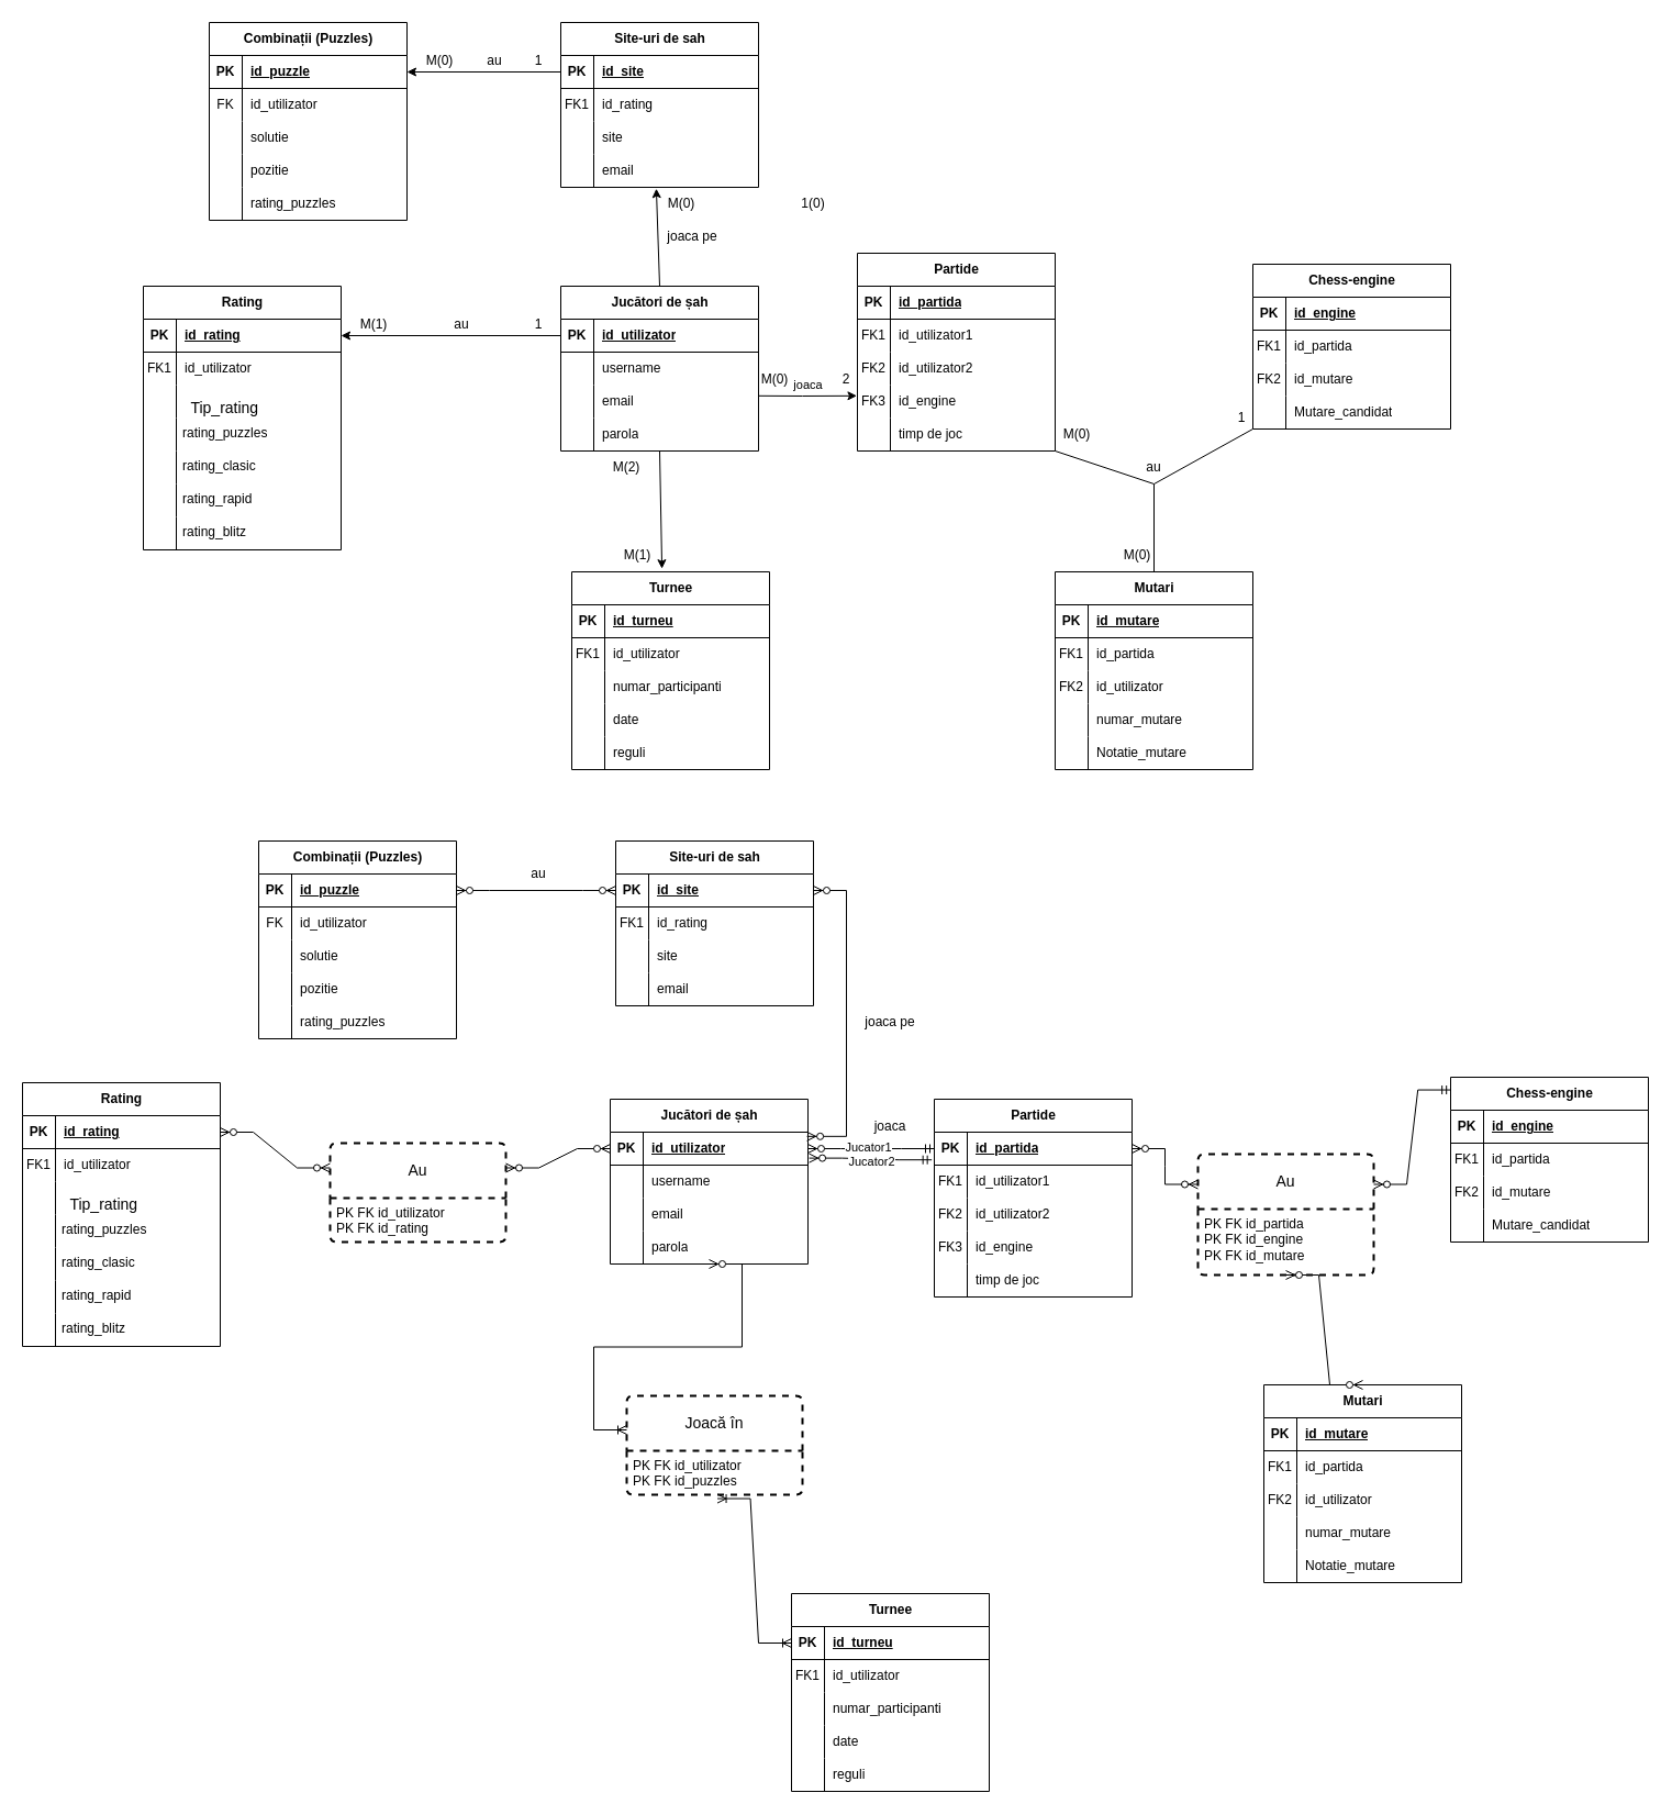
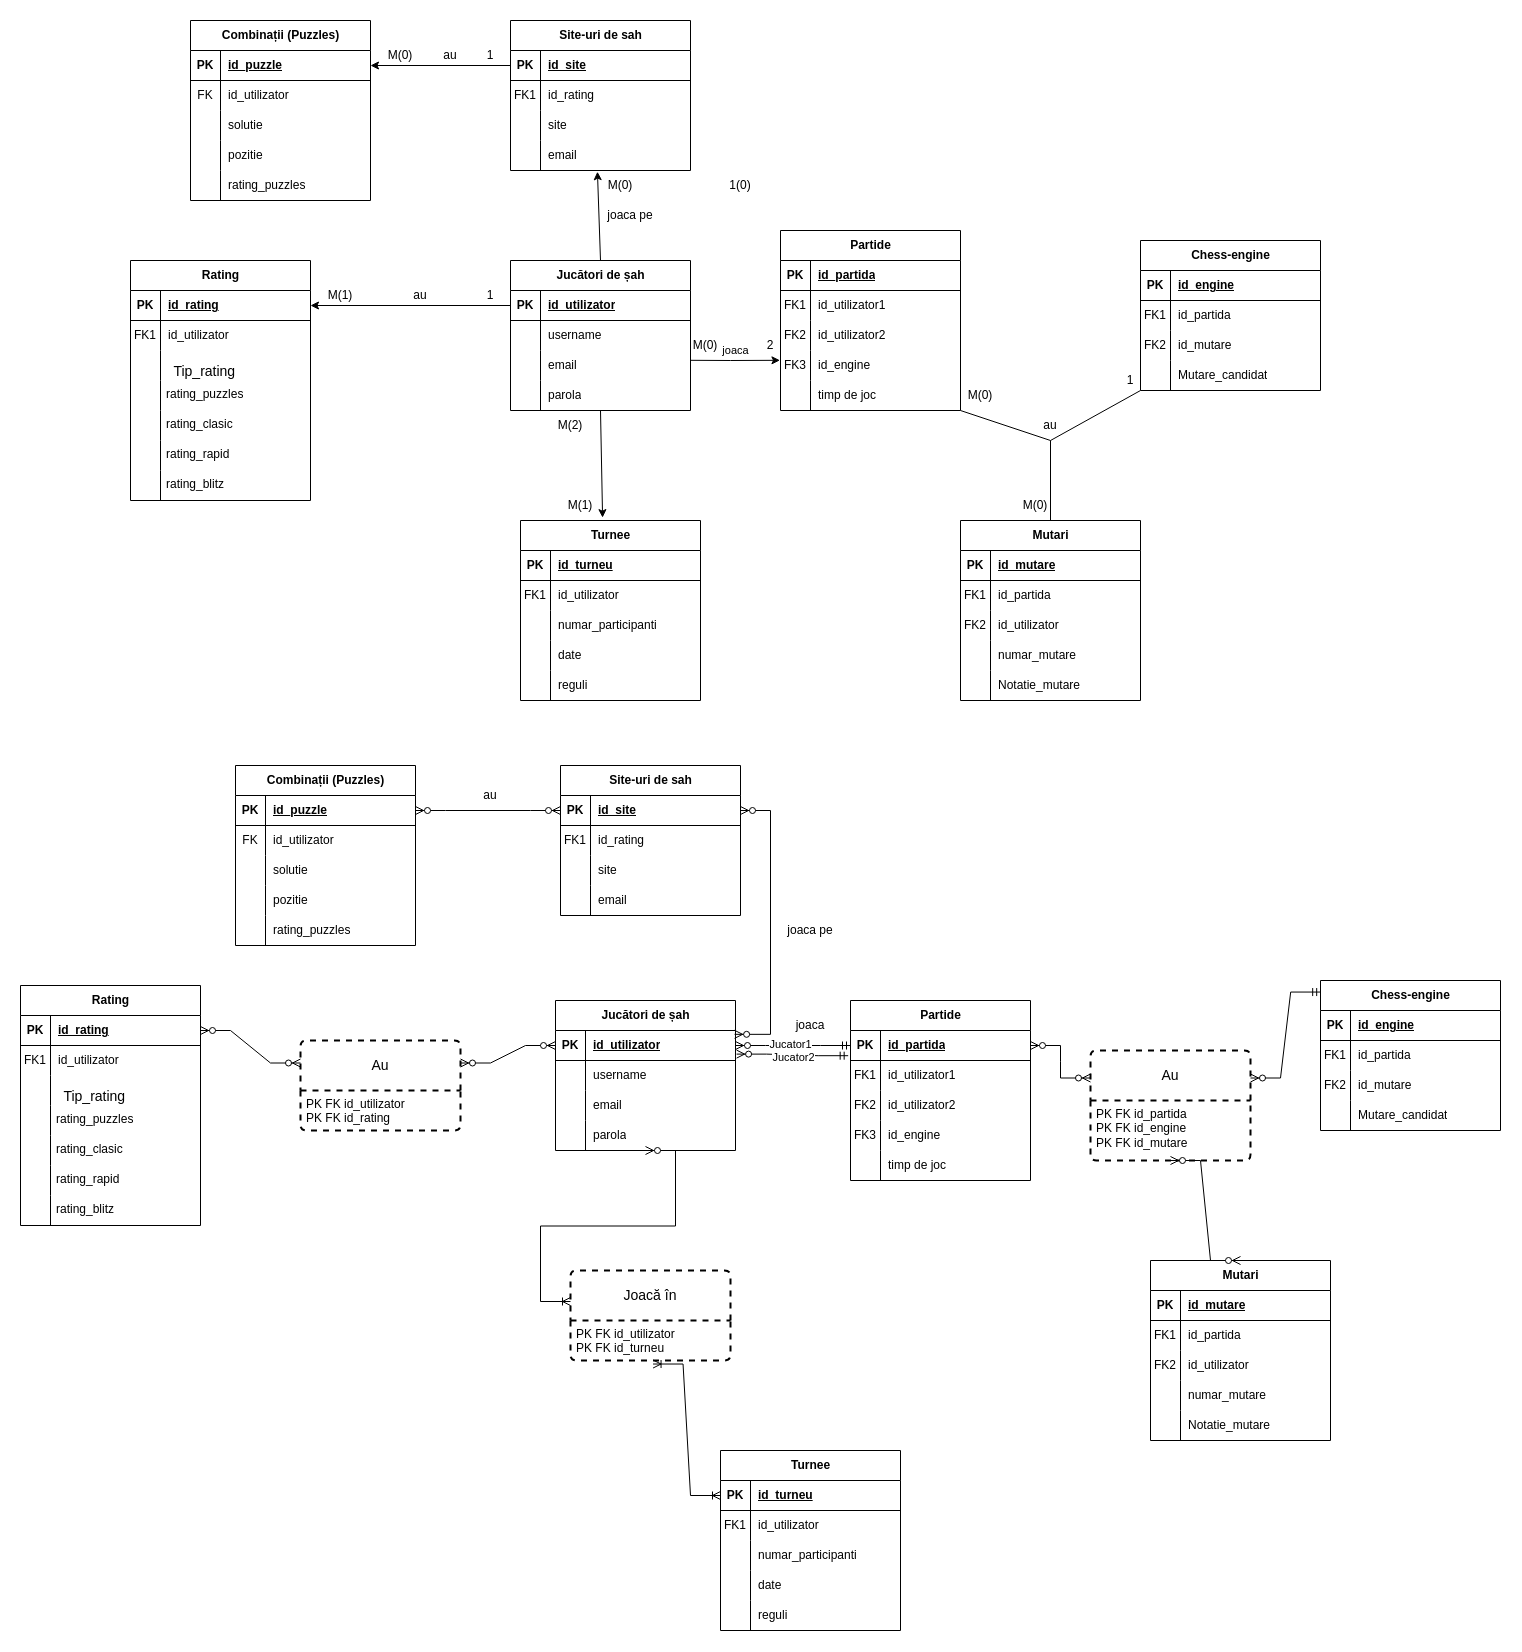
- <mxCell id="258" value="&lt;div&gt;PK FK id_utilizator&lt;/div&gt;&lt;div&gt;PK FK id_puzzles&lt;/div&gt;" style="align=left;strokeColor=none;fillColor=none;spacingLeft=4;spacingRight=4;fontSize=12;verticalAlign=top;resizable=0;rotatable=0;part=1;html=1;whiteSpace=wrap;dashed=1;rounded=1;" parent="257" vertex="1"><mxGeometry y="50" width="160" height="40" as="geometry" /></mxCell>
+ <mxCell id="258" value="&lt;div&gt;PK FK id_utilizator&lt;/div&gt;&lt;div&gt;PK FK id_turneu&lt;/div&gt;" style="align=left;strokeColor=none;fillColor=none;spacingLeft=4;spacingRight=4;fontSize=12;verticalAlign=top;resizable=0;rotatable=0;part=1;html=1;whiteSpace=wrap;dashed=1;rounded=1;" parent="257" vertex="1"><mxGeometry y="50" width="160" height="40" as="geometry" /></mxCell>
